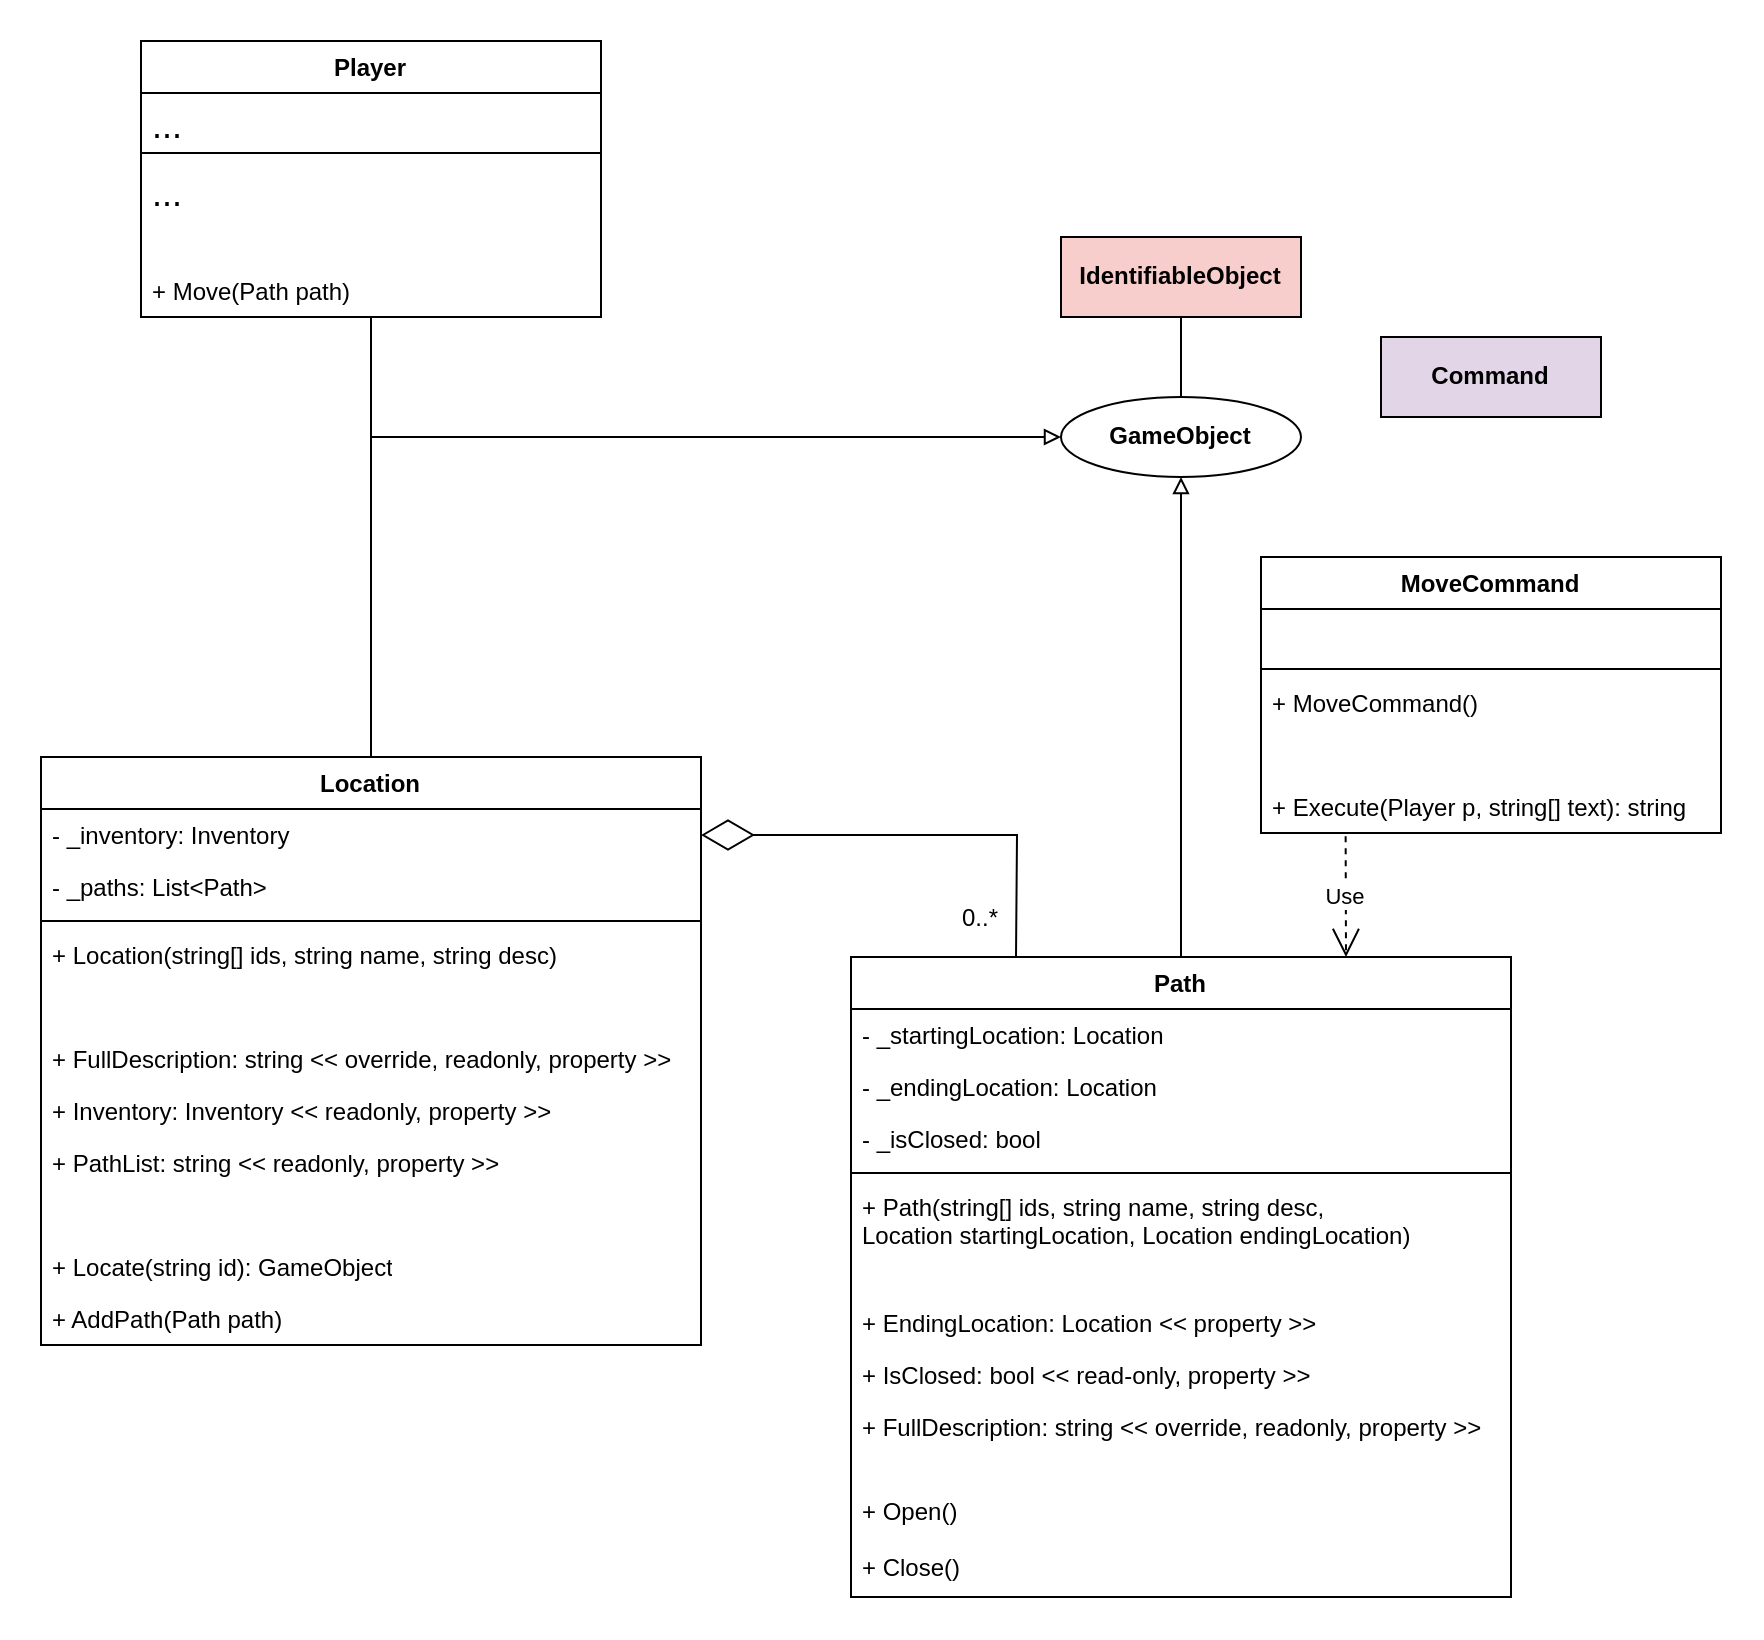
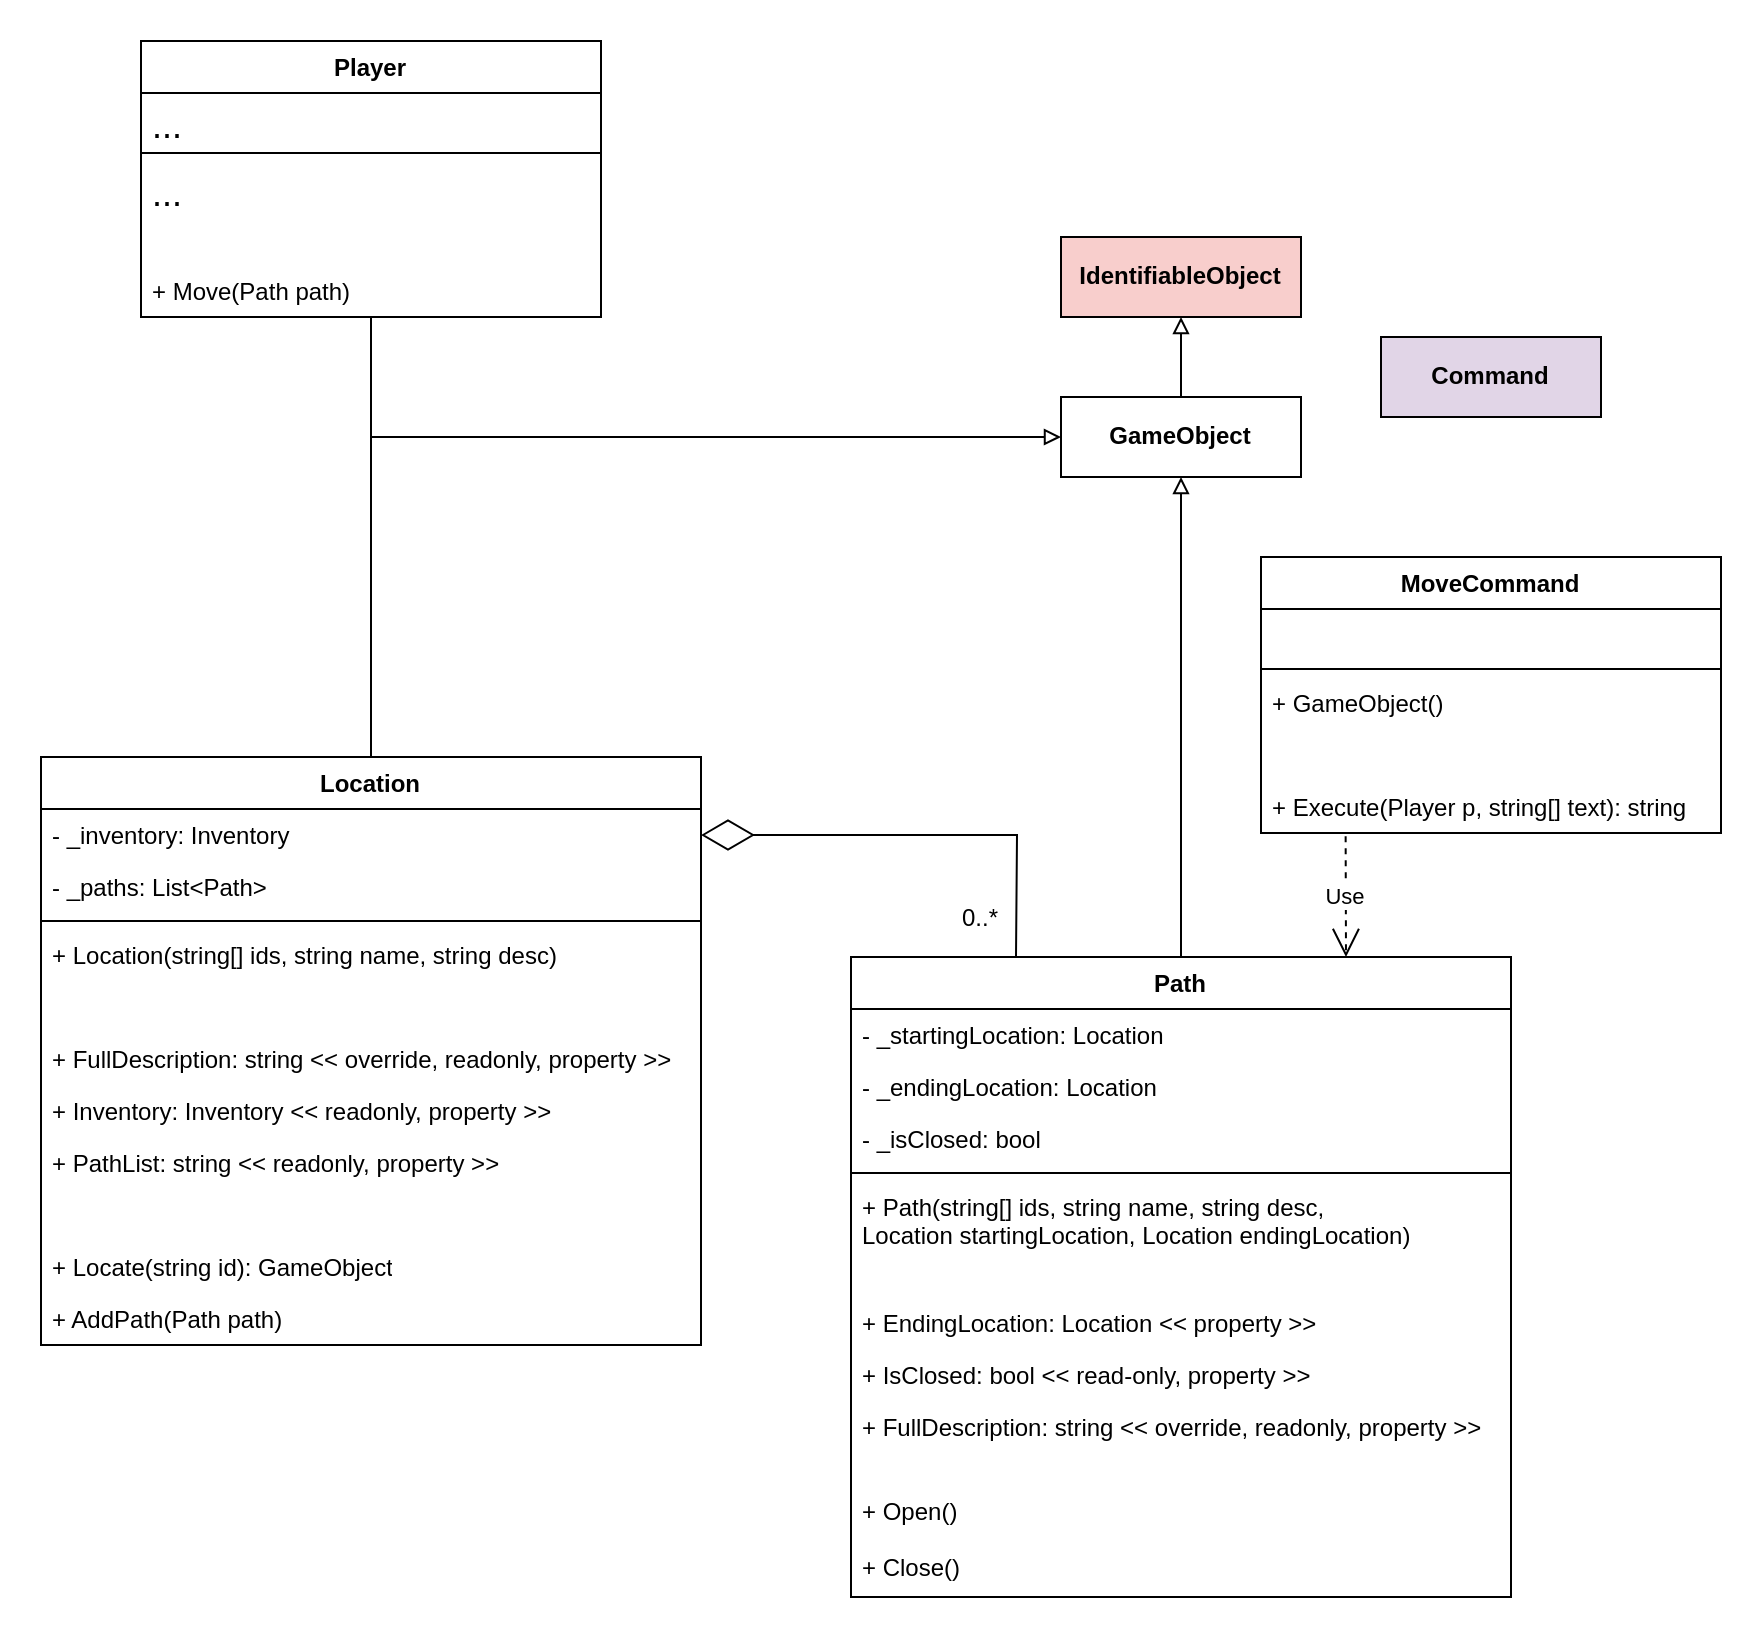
- <mxCell id="17" style="edgeStyle=orthogonalEdgeStyle;rounded=0;orthogonalLoop=1;jettySize=auto;html=1;exitX=0.5;exitY=0;exitDx=0;exitDy=0;entryX=0.5;entryY=1;entryDx=0;entryDy=0;endArrow=none;endFill=0;" parent="1" source="18" target="16" edge="1"><mxGeometry relative="1" as="geometry" /></mxCell>
+ <mxCell id="17" style="edgeStyle=orthogonalEdgeStyle;rounded=0;orthogonalLoop=1;jettySize=auto;html=1;exitX=0.5;exitY=0;exitDx=0;exitDy=0;entryX=0.5;entryY=1;entryDx=0;entryDy=0;endArrow=block;endFill=0;" parent="1" source="18" target="16" edge="1"><mxGeometry relative="1" as="geometry" /></mxCell>
- <mxCell id="18" value="&lt;b&gt;GameObject&lt;/b&gt;" style="ellipse;html=1;whiteSpace=wrap;" parent="1" vertex="1"><mxGeometry x="530" y="198" width="120" height="40" as="geometry" /></mxCell>
+ <mxCell id="18" value="&lt;b&gt;GameObject&lt;/b&gt;" style="html=1;whiteSpace=wrap;" parent="1" vertex="1"><mxGeometry x="530" y="198" width="120" height="40" as="geometry" /></mxCell>
- <mxCell id="23" value="+ MoveCommand()" style="text;strokeColor=none;fillColor=none;align=left;verticalAlign=top;spacingLeft=4;spacingRight=4;overflow=hidden;rotatable=0;points=[[0,0.5],[1,0.5]];portConstraint=eastwest;whiteSpace=wrap;html=1;" parent="20" vertex="1"><mxGeometry y="60" width="230" height="26" as="geometry" /></mxCell>
+ <mxCell id="23" value="+ GameObject()" style="text;strokeColor=none;fillColor=none;align=left;verticalAlign=top;spacingLeft=4;spacingRight=4;overflow=hidden;rotatable=0;points=[[0,0.5],[1,0.5]];portConstraint=eastwest;whiteSpace=wrap;html=1;" parent="20" vertex="1"><mxGeometry y="60" width="230" height="26" as="geometry" /></mxCell>
